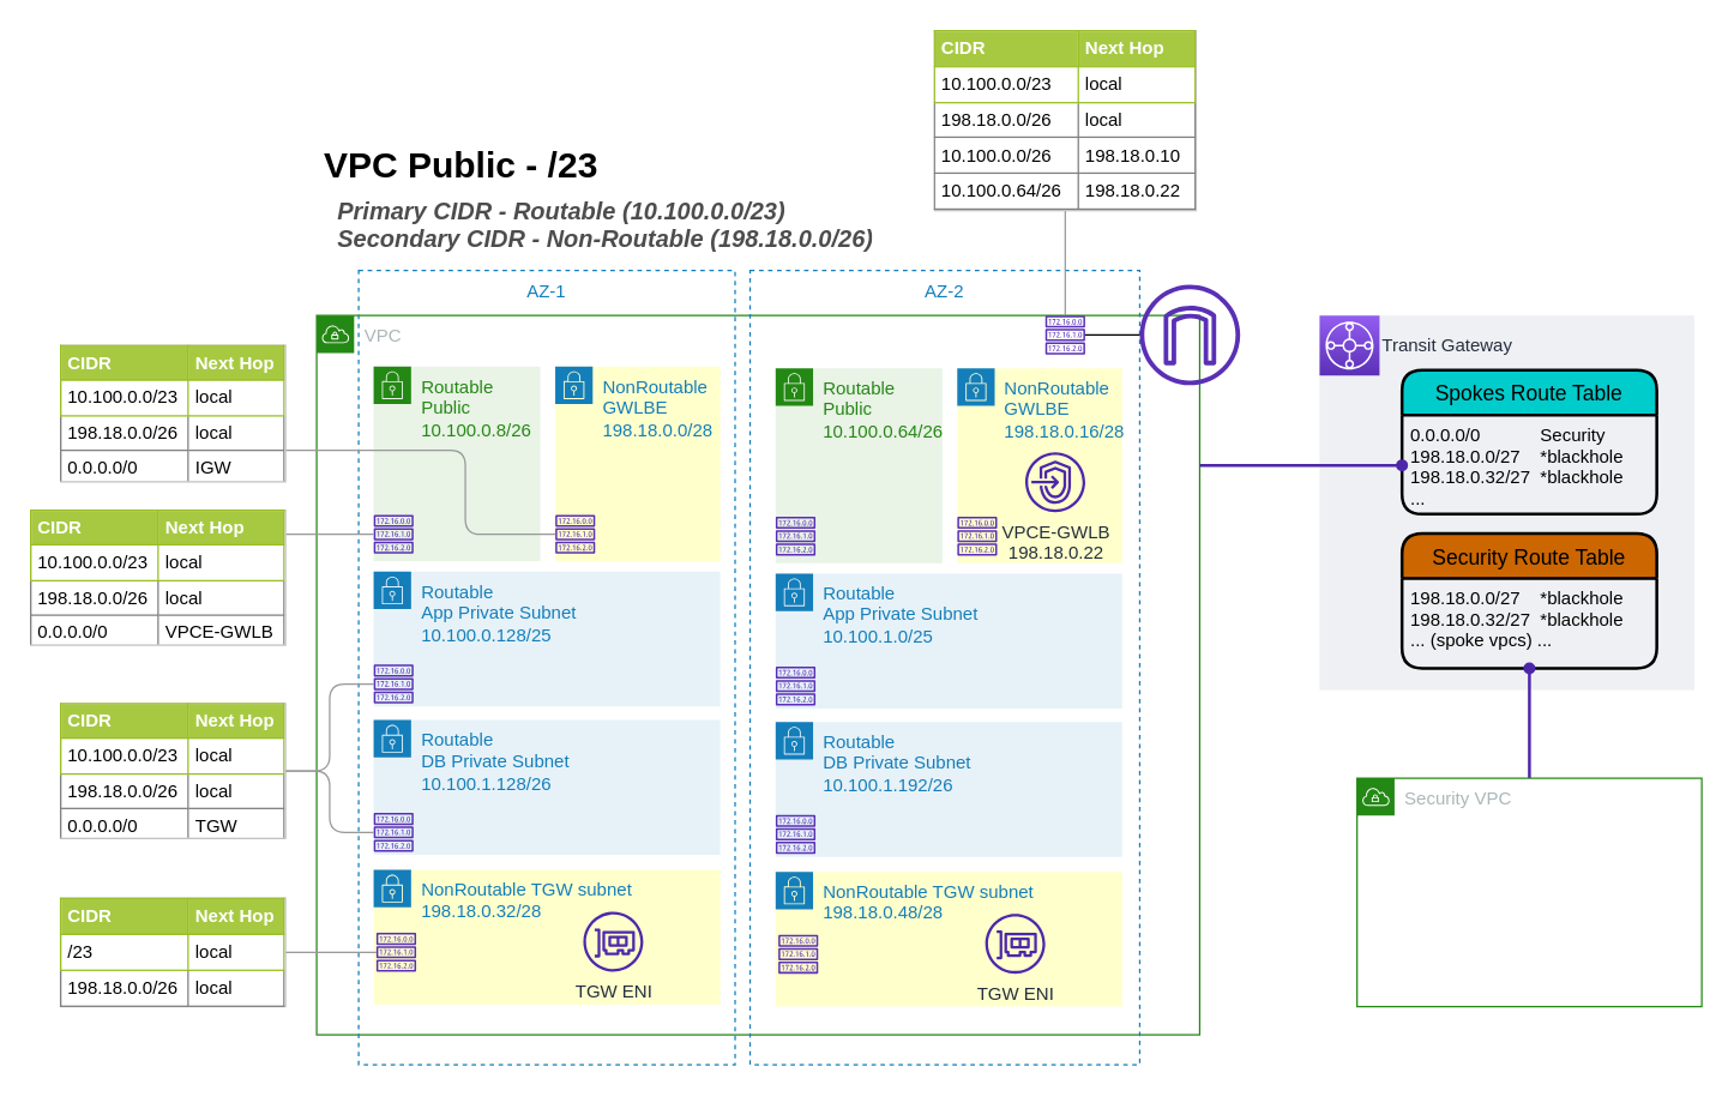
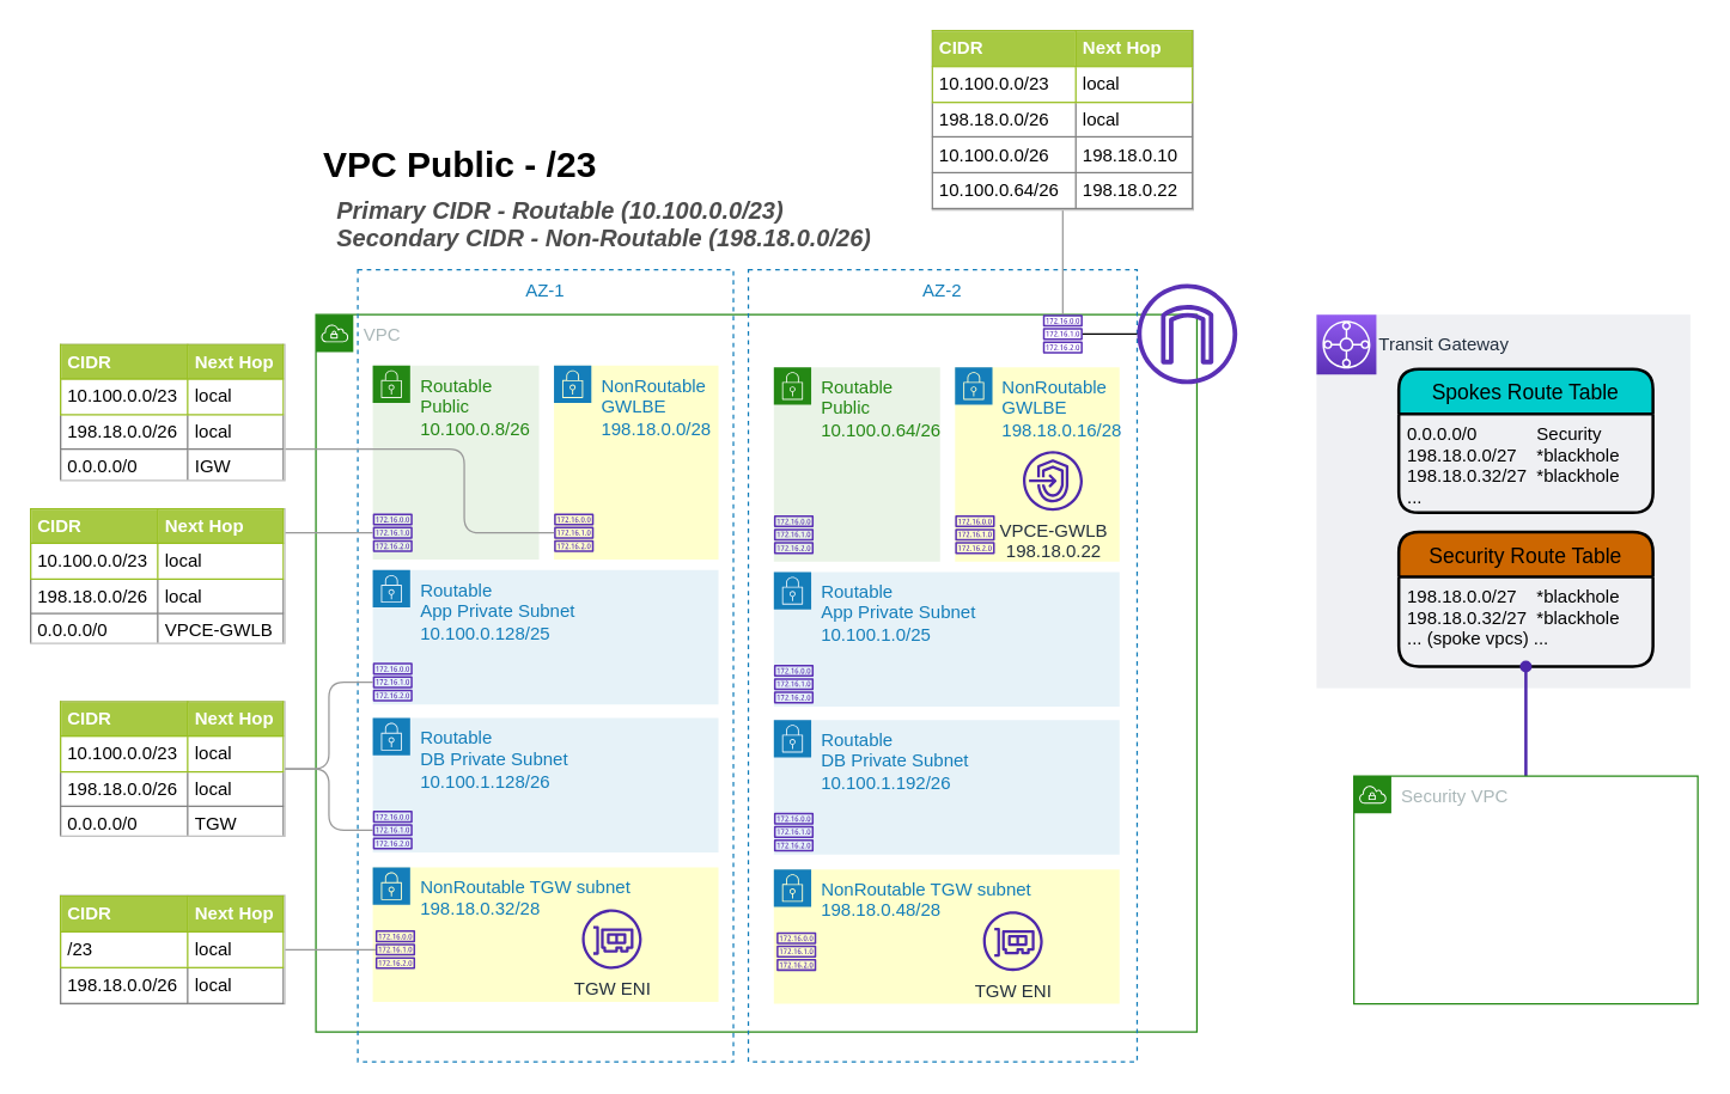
- <mxCell id="52" style="edgeStyle=orthogonalEdgeStyle;rounded=0;orthogonalLoop=1;jettySize=auto;html=1;endArrow=oval;endFill=1;strokeColor=#4D27AA;strokeWidth=2;" parent="1" source="2" target="47" edge="1"><mxGeometry relative="1" as="geometry"><mxPoint x="800" y="310" as="sourcePoint" /><Array as="points"><mxPoint x="830" y="310" /><mxPoint x="830" y="310" /></Array></mxGeometry></mxCell>
